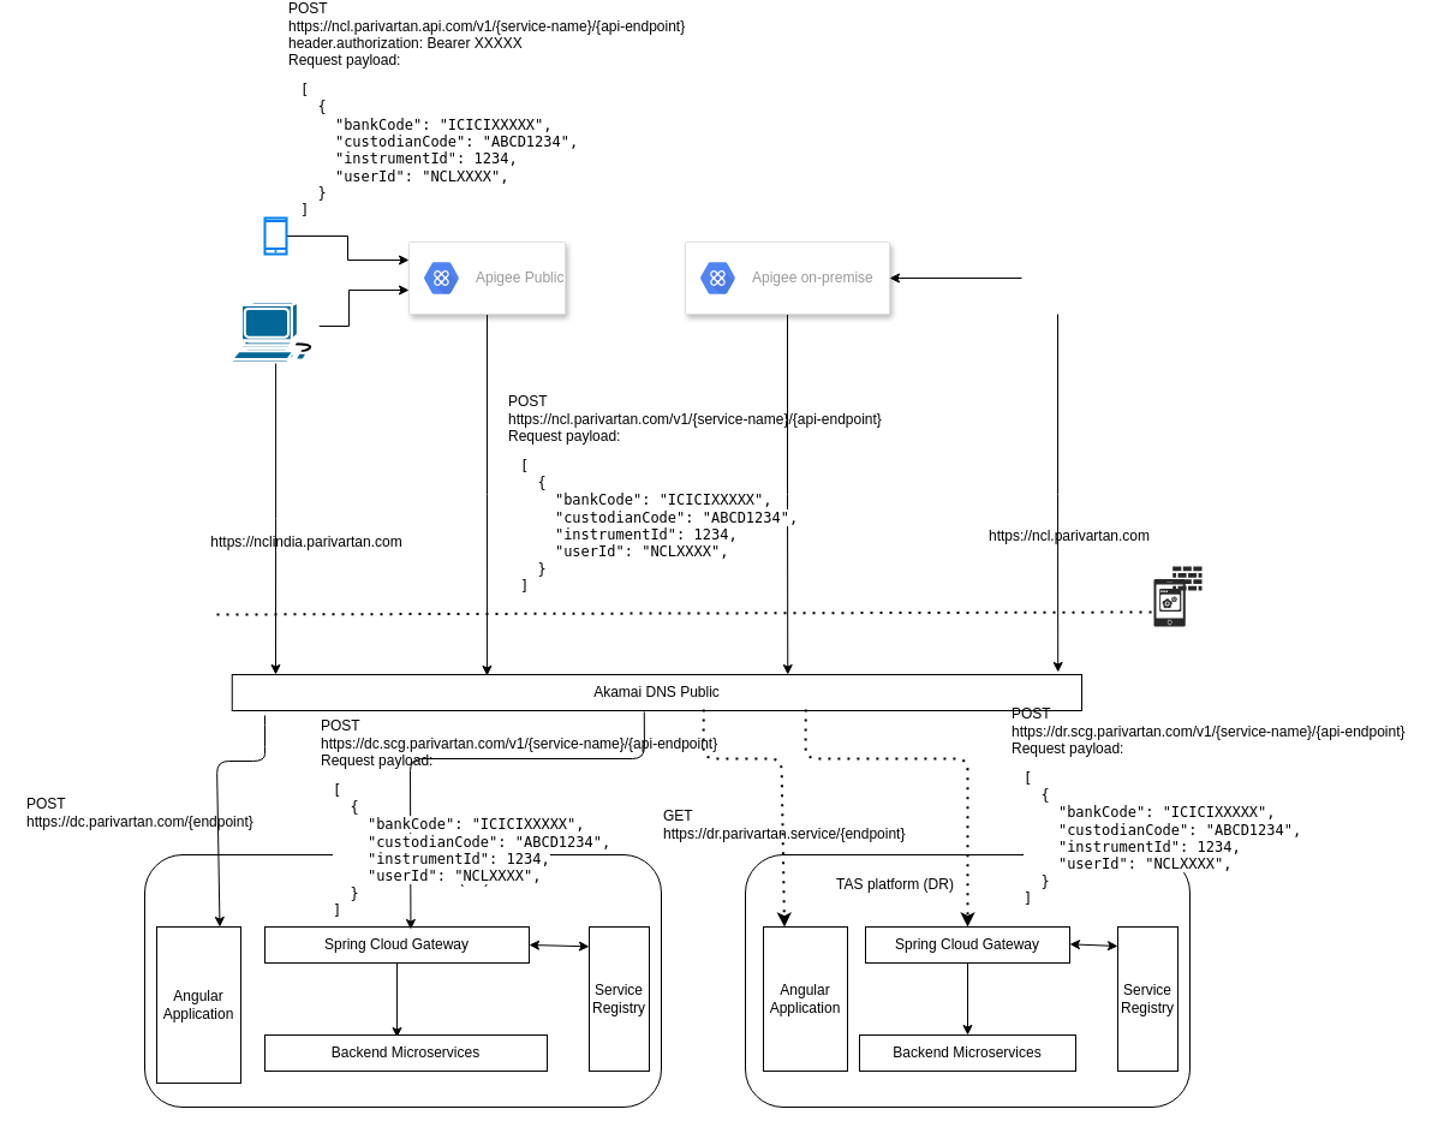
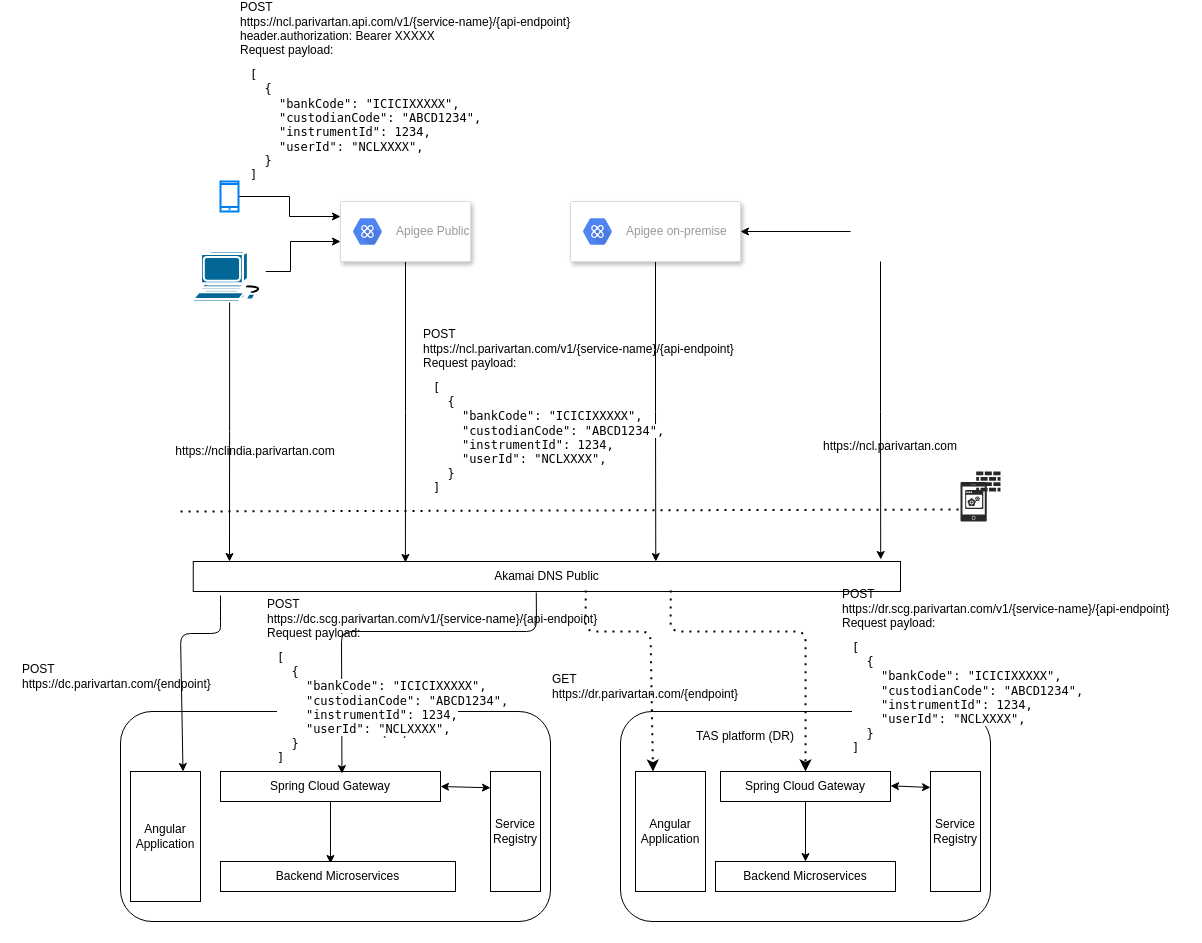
- <mxCell id="44" value="&lt;div&gt;&lt;span&gt;GET&lt;/span&gt;&lt;/div&gt;https://dr.parivartan.service/{endpoint}" style="text;html=1;strokeColor=none;fillColor=none;align=left;verticalAlign=middle;whiteSpace=wrap;rounded=0;" parent="1" vertex="1"><mxGeometry x="550" y="640" width="235" height="50" as="geometry" /></mxCell>
+ <mxCell id="44" value="&lt;div&gt;&lt;span&gt;GET&lt;/span&gt;&lt;/div&gt;https://dr.parivartan.com/{endpoint}" style="text;html=1;strokeColor=none;fillColor=none;align=left;verticalAlign=middle;whiteSpace=wrap;rounded=0;" parent="1" vertex="1"><mxGeometry x="550" y="640" width="235" height="50" as="geometry" /></mxCell>
